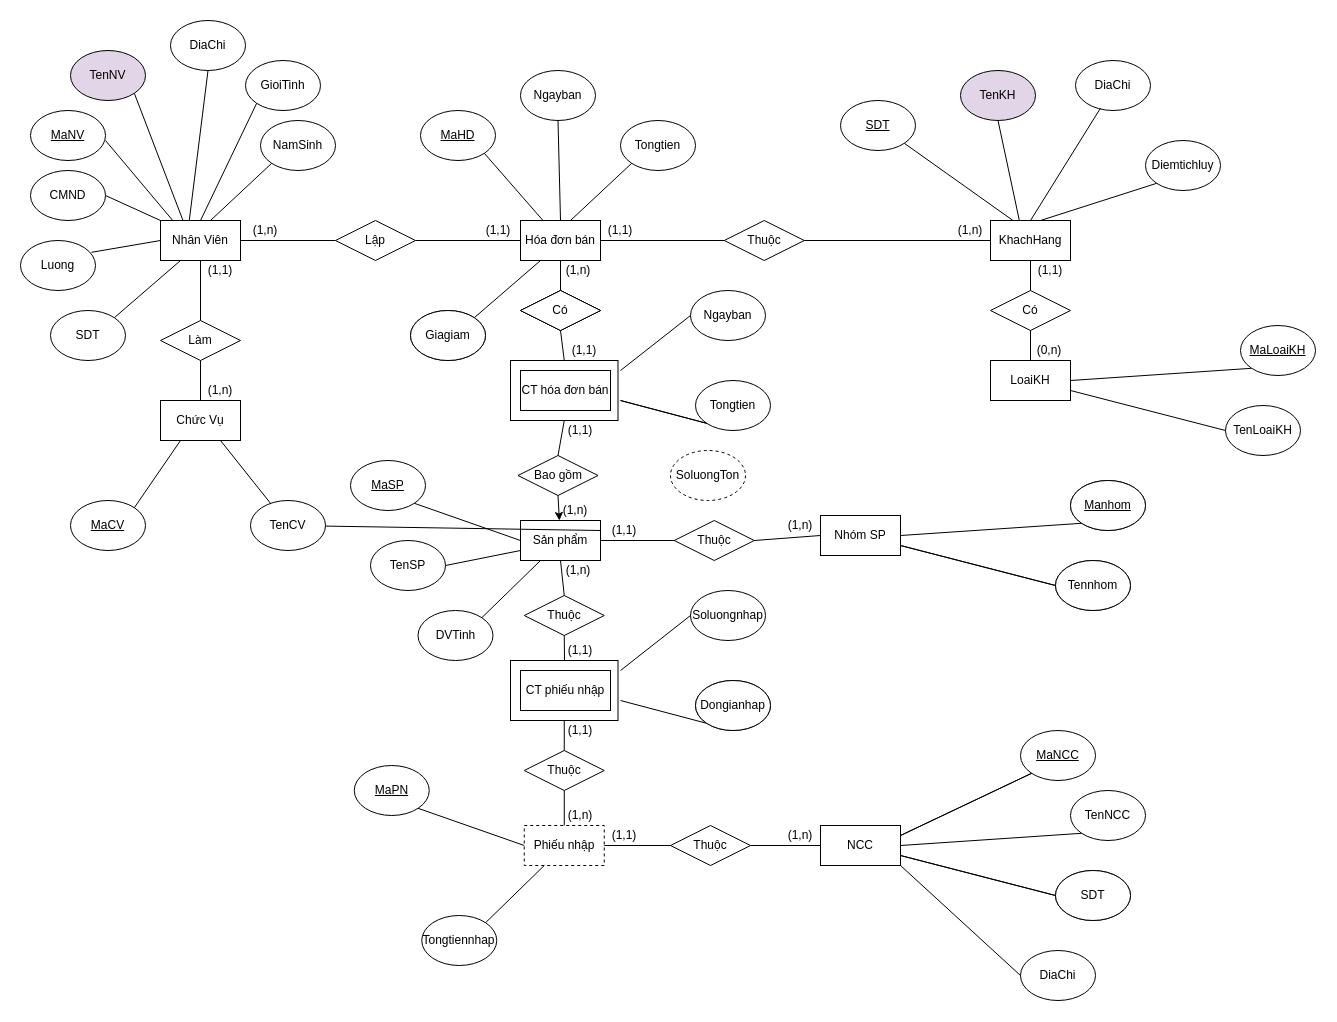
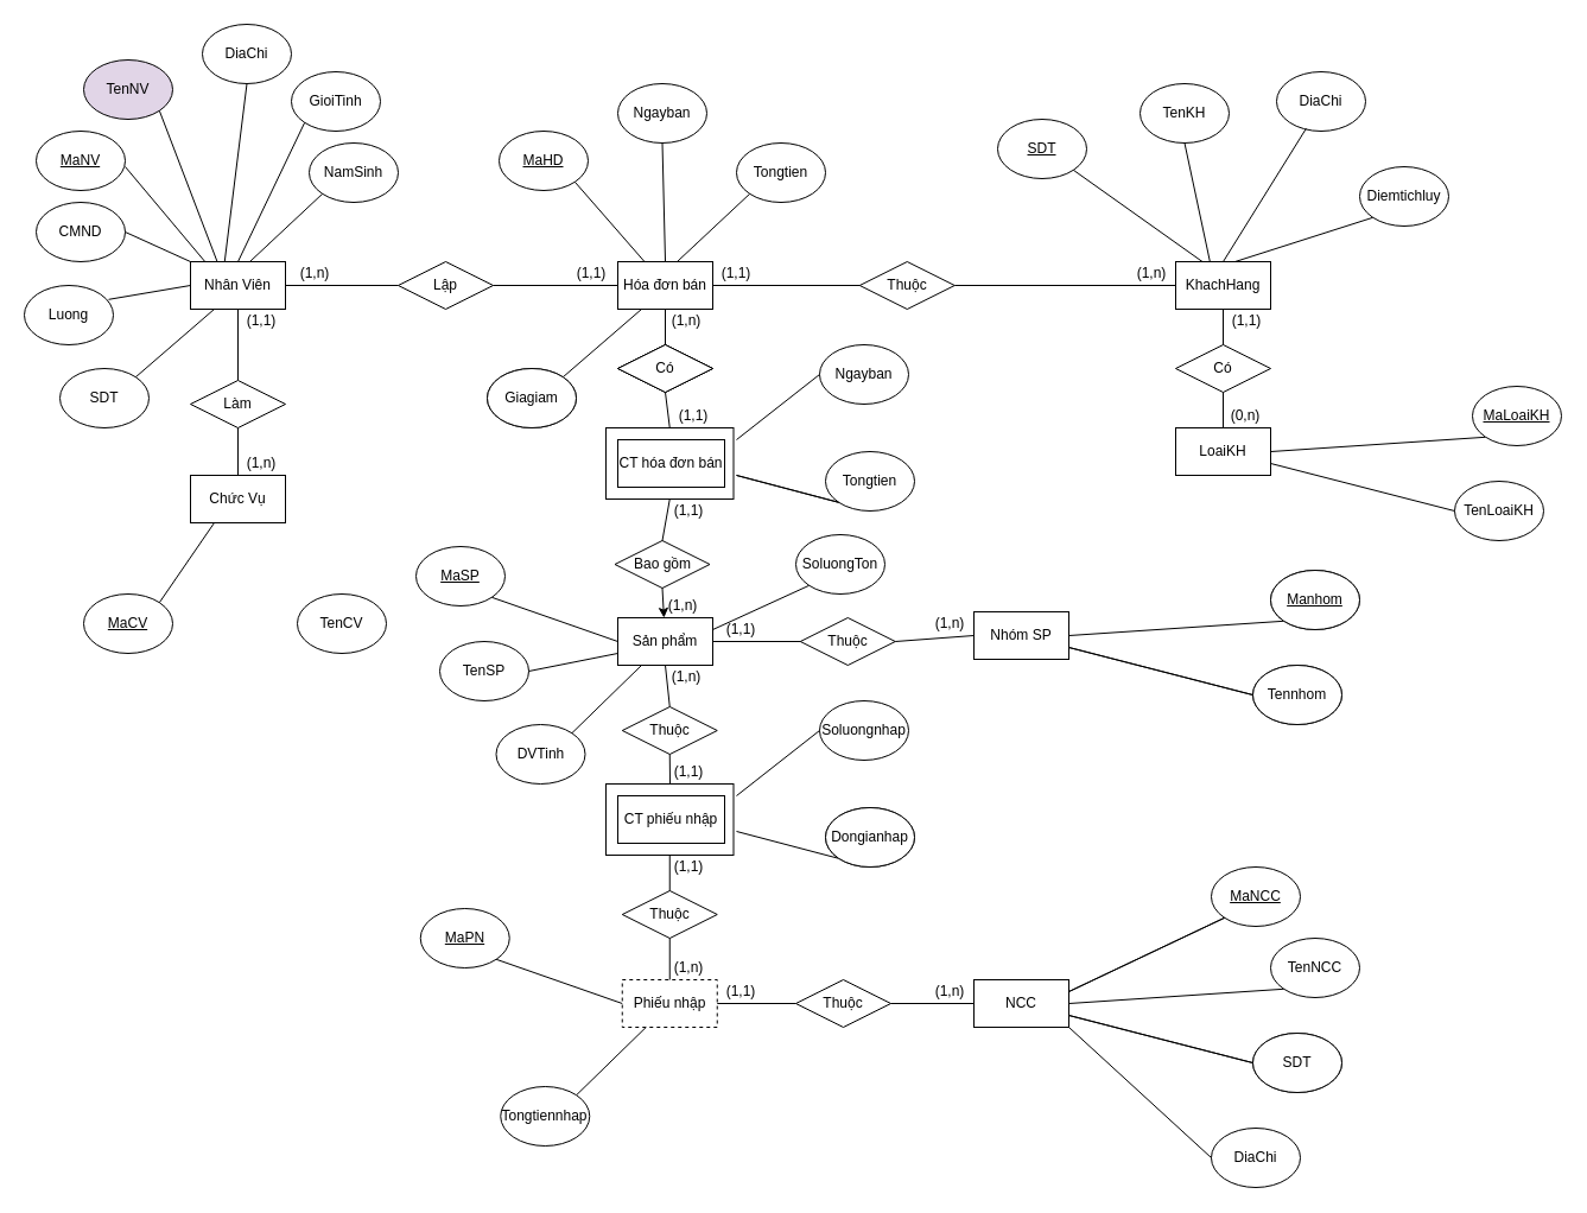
- <mxCell id="105" value="TenKH" style="ellipse;whiteSpace=wrap;html=1;fillColor=#e1d5e7;" vertex="1" parent="1"><mxGeometry x="960" y="70" width="75" height="50" as="geometry" /></mxCell>
+ <mxCell id="105" value="TenKH" style="ellipse;whiteSpace=wrap;html=1;" vertex="1" parent="1"><mxGeometry x="960" y="70" width="75" height="50" as="geometry" /></mxCell>
- <mxCell id="24" value="" style="endArrow=none;html=1;entryX=0.75;entryY=1;entryDx=0;entryDy=0;exitX=0.265;exitY=0.053;exitDx=0;exitDy=0;exitPerimeter=0;" edge="1" parent="1" source="21" target="20"><mxGeometry width="50" height="50" relative="1" as="geometry"><mxPoint x="110" y="490" as="sourcePoint" /><mxPoint x="160" y="440" as="targetPoint" /></mxGeometry></mxCell>
- <mxCell id="52" value="SoluongTon" style="ellipse;whiteSpace=wrap;html=1;dashed=1;" vertex="1" parent="1"><mxGeometry x="670" y="450" width="75" height="50" as="geometry" /></mxCell>
+ <mxCell id="52" value="SoluongTon" style="ellipse;whiteSpace=wrap;html=1;" vertex="1" parent="1"><mxGeometry x="670" y="450" width="75" height="50" as="geometry" /></mxCell>
- <mxCell id="55" value="" style="endArrow=none;html=1;exitX=1;exitY=0.25;exitDx=0;exitDy=0;" edge="1" parent="1" target="21" source="49"><mxGeometry width="50" height="50" relative="1" as="geometry"><mxPoint x="577.5" y="520" as="sourcePoint" /><mxPoint x="627.5" y="470" as="targetPoint" /></mxGeometry></mxCell>
+ <mxCell id="55" value="" style="endArrow=none;html=1;entryX=0;entryY=1;entryDx=0;entryDy=0;exitX=1;exitY=0.25;exitDx=0;exitDy=0;" edge="1" parent="1" target="52" source="49"><mxGeometry width="50" height="50" relative="1" as="geometry"><mxPoint x="577.5" y="520" as="sourcePoint" /><mxPoint x="627.5" y="470" as="targetPoint" /></mxGeometry></mxCell>
